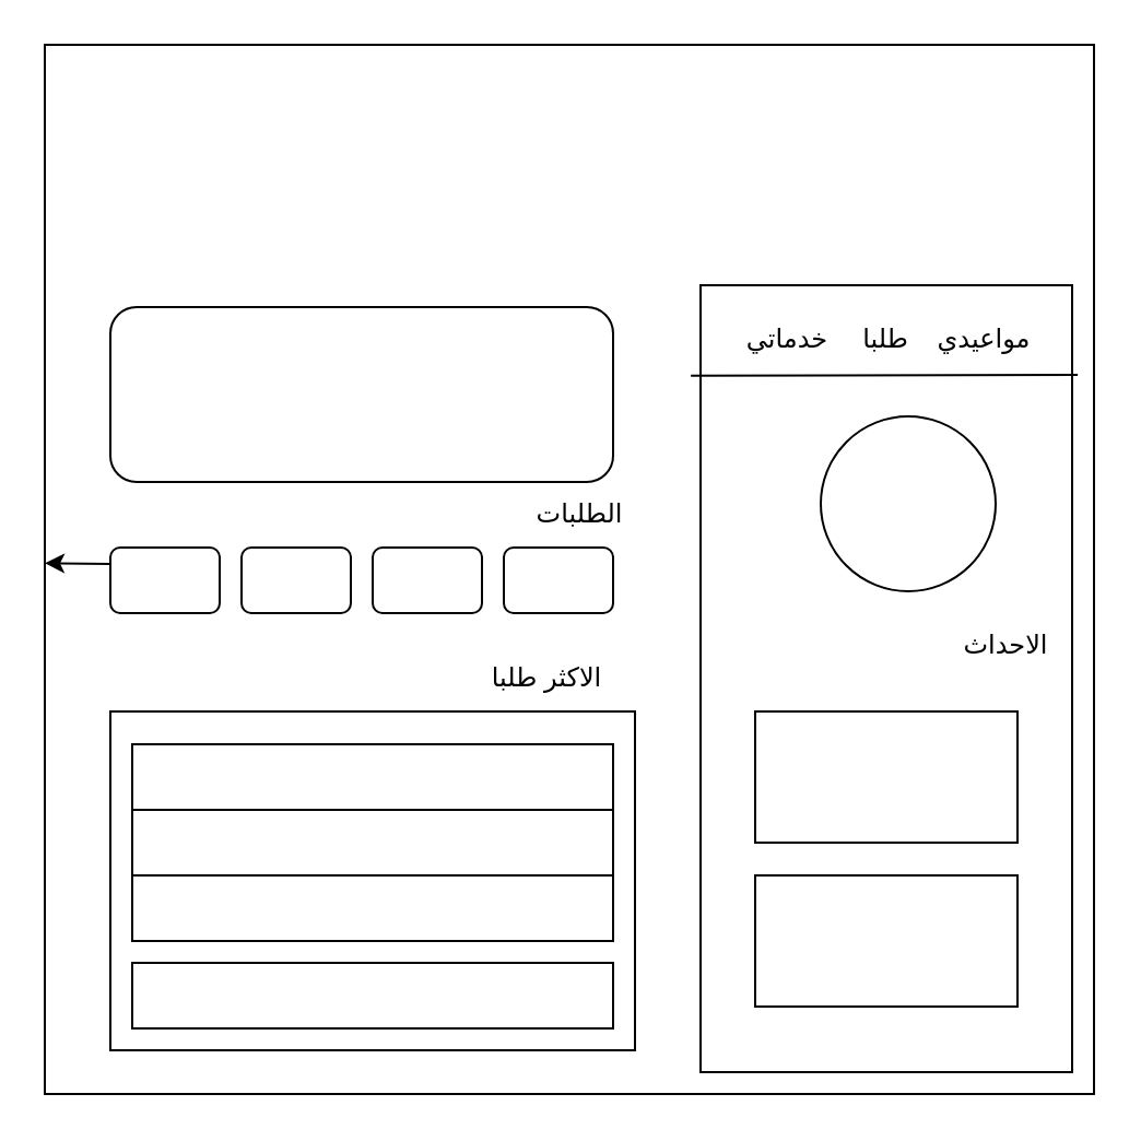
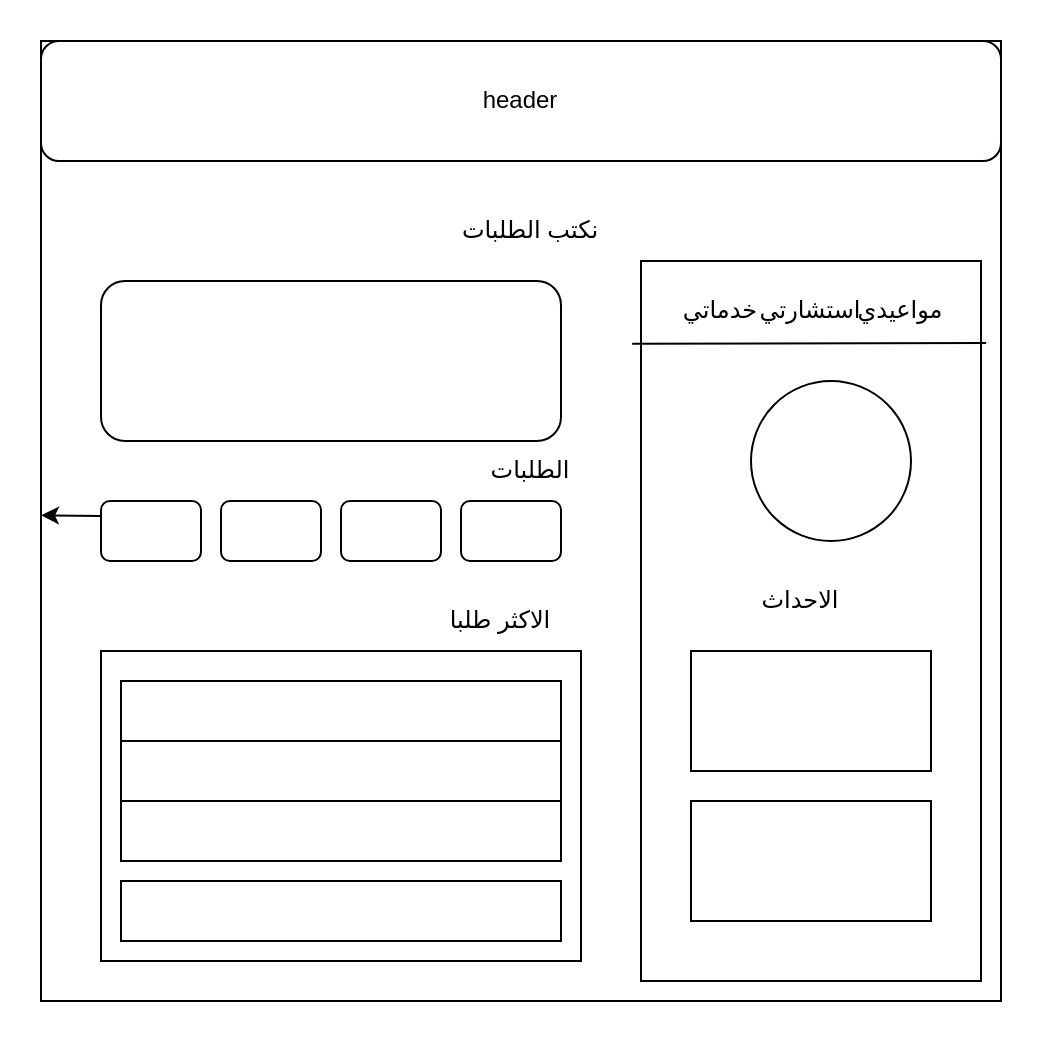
+ <mxCell id="3" value="header" style="rounded=1;whiteSpace=wrap;html=1;" vertex="1" parent="1"><mxGeometry x="20" y="20" width="480" height="60" as="geometry" /></mxCell>
+ <mxCell id="4" value="نكتب الطلبات" style="text;align=center;html=1;verticalAlign=middle;whiteSpace=wrap;rounded=0;strokeWidth=1;" vertex="1" parent="1"><mxGeometry x="215" y="90" width="100" height="50" as="geometry" /></mxCell>
- <mxCell id="24" value="طلبا" style="text;strokeColor=none;align=center;fillColor=none;html=1;verticalAlign=middle;whiteSpace=wrap;rounded=0;strokeWidth=1;" vertex="1" parent="1"><mxGeometry x="375" y="140" width="60" height="30" as="geometry" /></mxCell>
+ <mxCell id="24" value="استشارتي" style="text;strokeColor=none;align=center;fillColor=none;html=1;verticalAlign=middle;whiteSpace=wrap;rounded=0;strokeWidth=1;" vertex="1" parent="1"><mxGeometry x="375" y="140" width="60" height="30" as="geometry" /></mxCell>
- <mxCell id="22" value="الاحداث" style="text;strokeColor=none;align=center;fillColor=none;html=1;verticalAlign=middle;whiteSpace=wrap;rounded=0;strokeWidth=1;" vertex="1" parent="1"><mxGeometry x="430" y="280" width="60" height="30" as="geometry" /></mxCell>
+ <mxCell id="22" value="الاحداث" style="text;strokeColor=none;align=center;fillColor=none;html=1;verticalAlign=middle;whiteSpace=wrap;rounded=0;strokeWidth=1;" vertex="1" parent="1"><mxGeometry x="370" y="285" width="60" height="30" as="geometry" /></mxCell>
